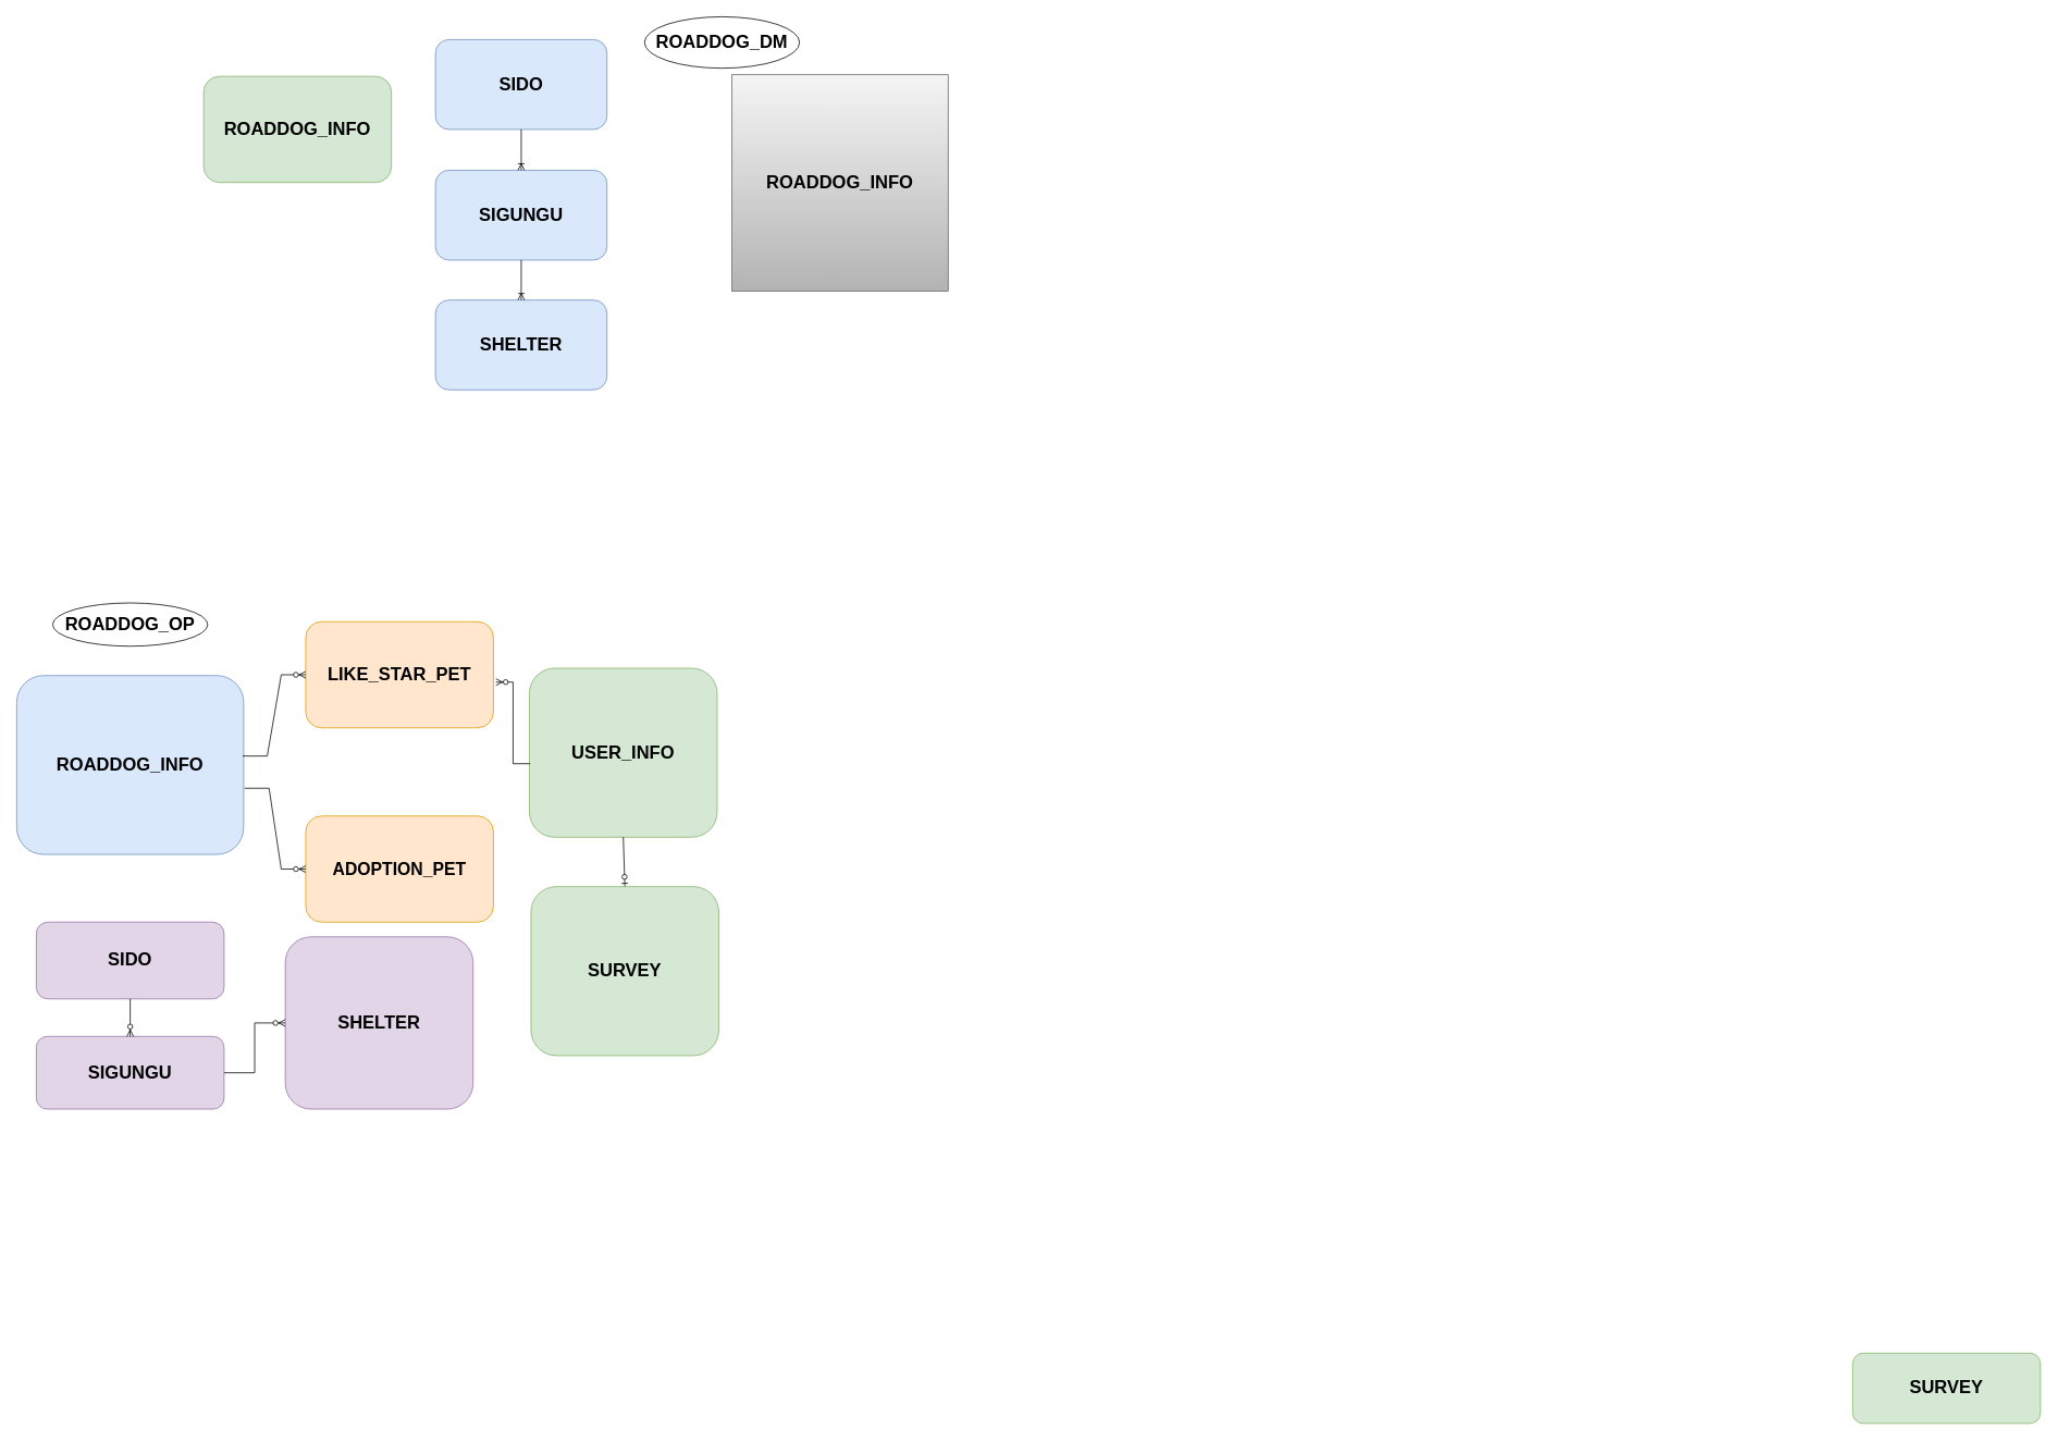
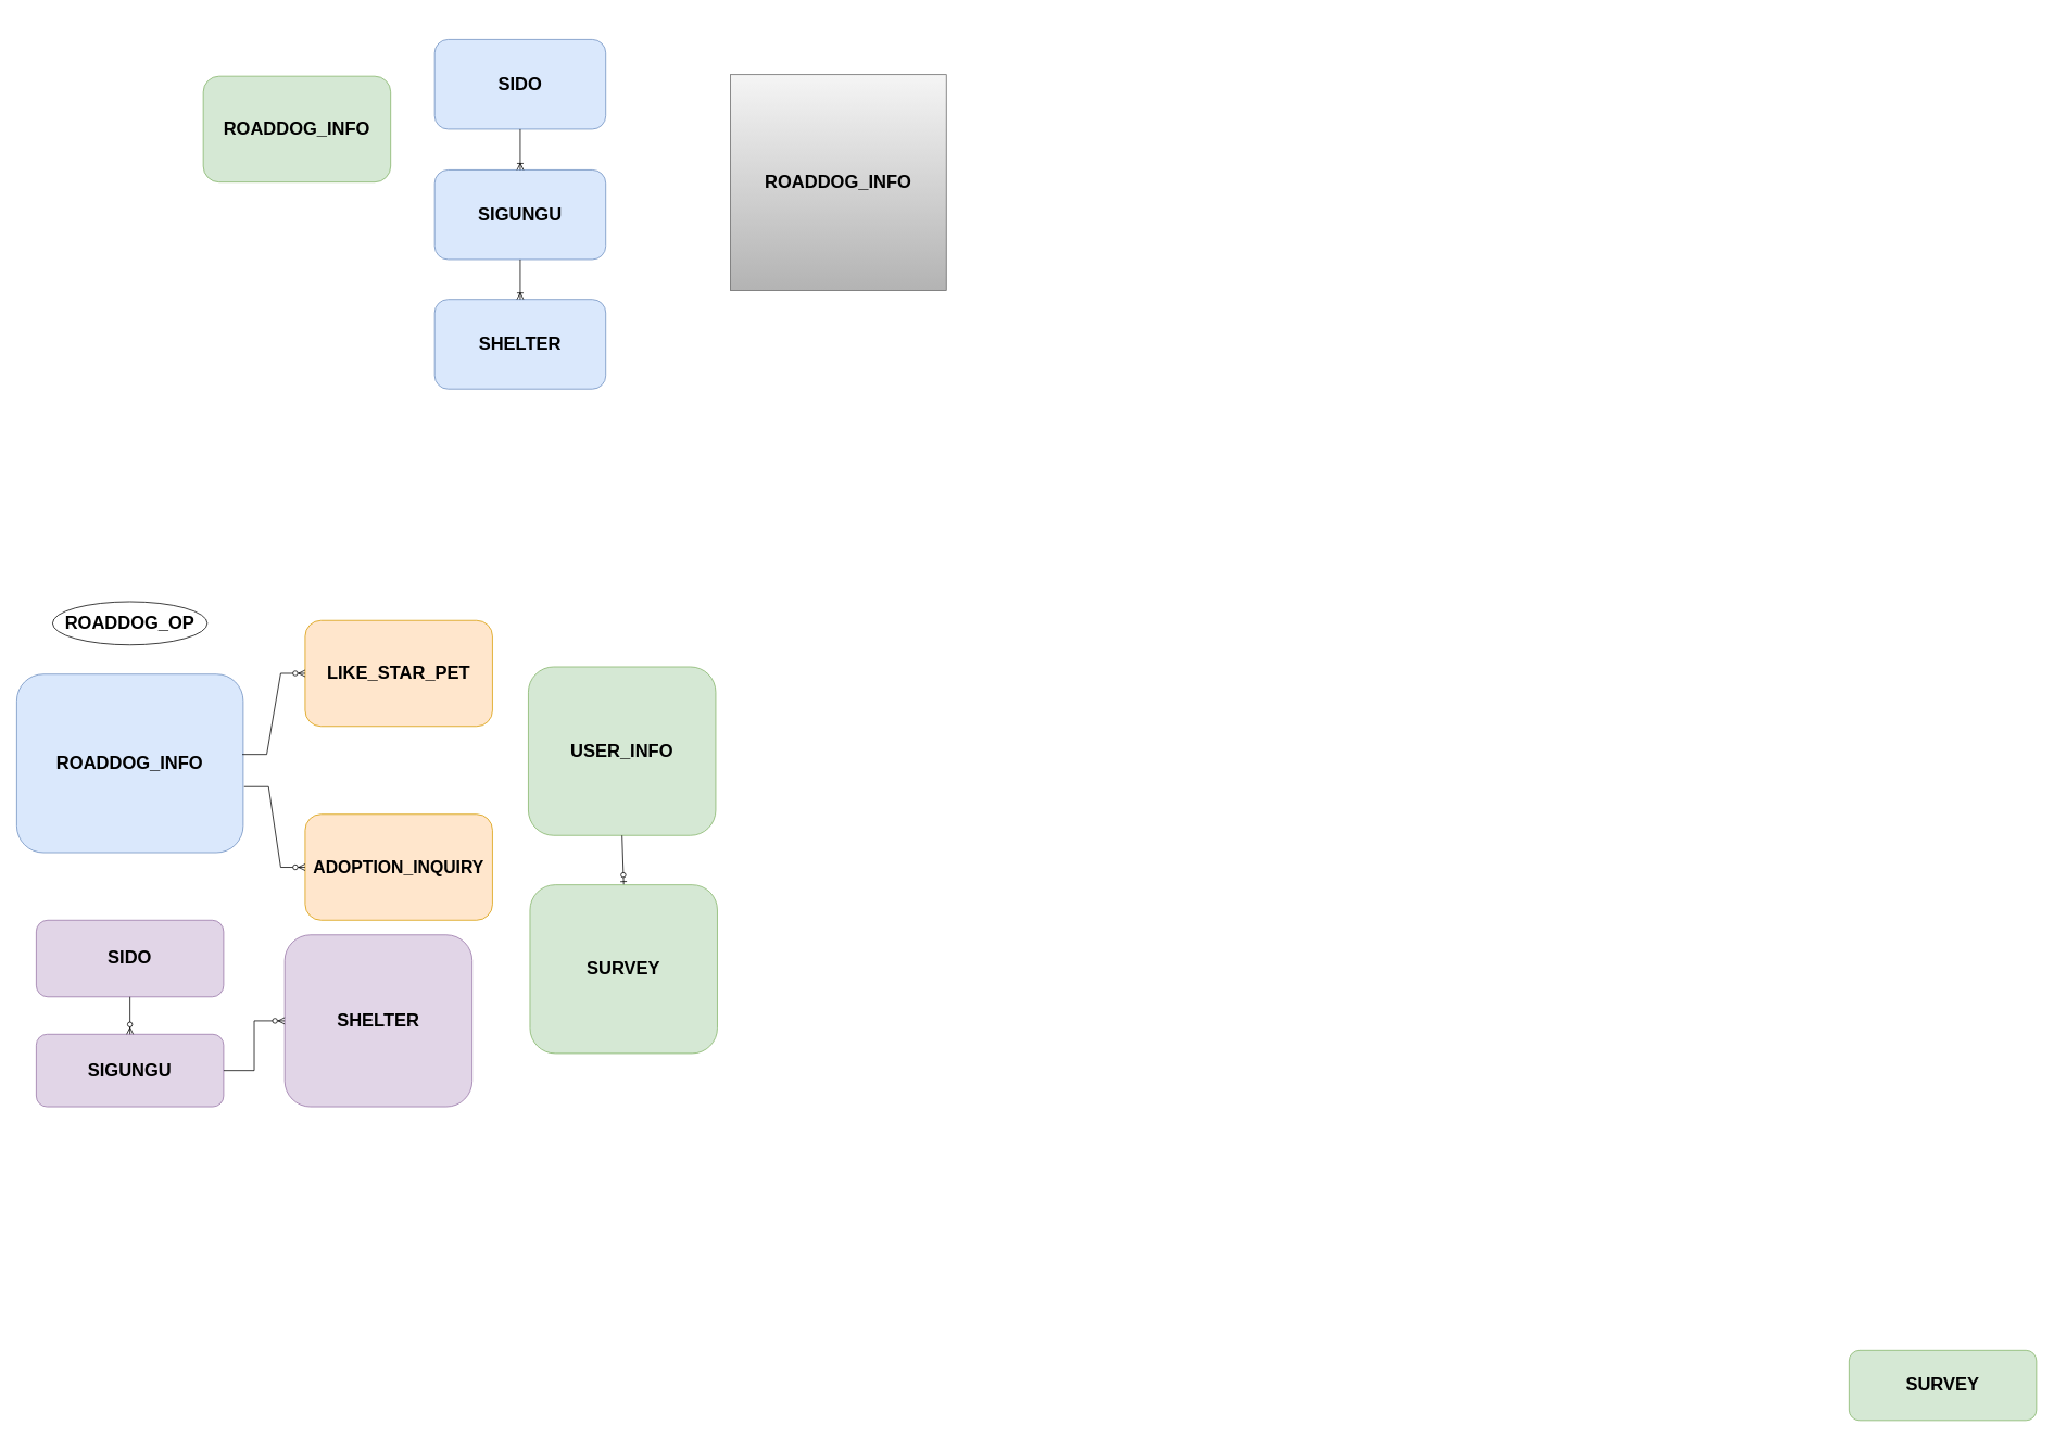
- <mxCell id="24" value="&lt;b style=&quot;font-size: 22px;&quot;&gt;ROADDOG_DM&lt;/b&gt;" style="ellipse;whiteSpace=wrap;html=1;fontSize=21;fillColor=none;" vertex="1" parent="1"><mxGeometry x="789" y="20" width="190" height="63" as="geometry" /></mxCell>
- <mxCell id="18" value="" style="edgeStyle=elbowEdgeStyle;fontSize=12;html=1;endArrow=ERzeroToMany;endFill=1;rounded=0;entryX=1.013;entryY=0.569;entryDx=0;entryDy=0;exitX=0.004;exitY=0.565;exitDx=0;exitDy=0;entryPerimeter=0;exitPerimeter=0;" edge="1" parent="1" source="12" target="13"><mxGeometry width="100" height="100" relative="1" as="geometry"><mxPoint x="649" y="933.5" as="sourcePoint" /><mxPoint x="609.07" y="837.05" as="targetPoint" /></mxGeometry></mxCell>
- <mxCell id="14" value="&lt;b style=&quot;&quot;&gt;&lt;font style=&quot;font-size: 21px;&quot;&gt;ADOPTION_PET&lt;/font&gt;&lt;/b&gt;" style="rounded=1;whiteSpace=wrap;html=1;fillColor=#ffe6cc;strokeColor=#d79b00;" vertex="1" parent="1"><mxGeometry x="374" y="999" width="230" height="130" as="geometry" /></mxCell>
+ <mxCell id="14" value="&lt;b style=&quot;&quot;&gt;&lt;font style=&quot;font-size: 21px;&quot;&gt;ADOPTION_INQUIRY&lt;/font&gt;&lt;/b&gt;" style="rounded=1;whiteSpace=wrap;html=1;fillColor=#ffe6cc;strokeColor=#d79b00;" vertex="1" parent="1"><mxGeometry x="374" y="999" width="230" height="130" as="geometry" /></mxCell>
